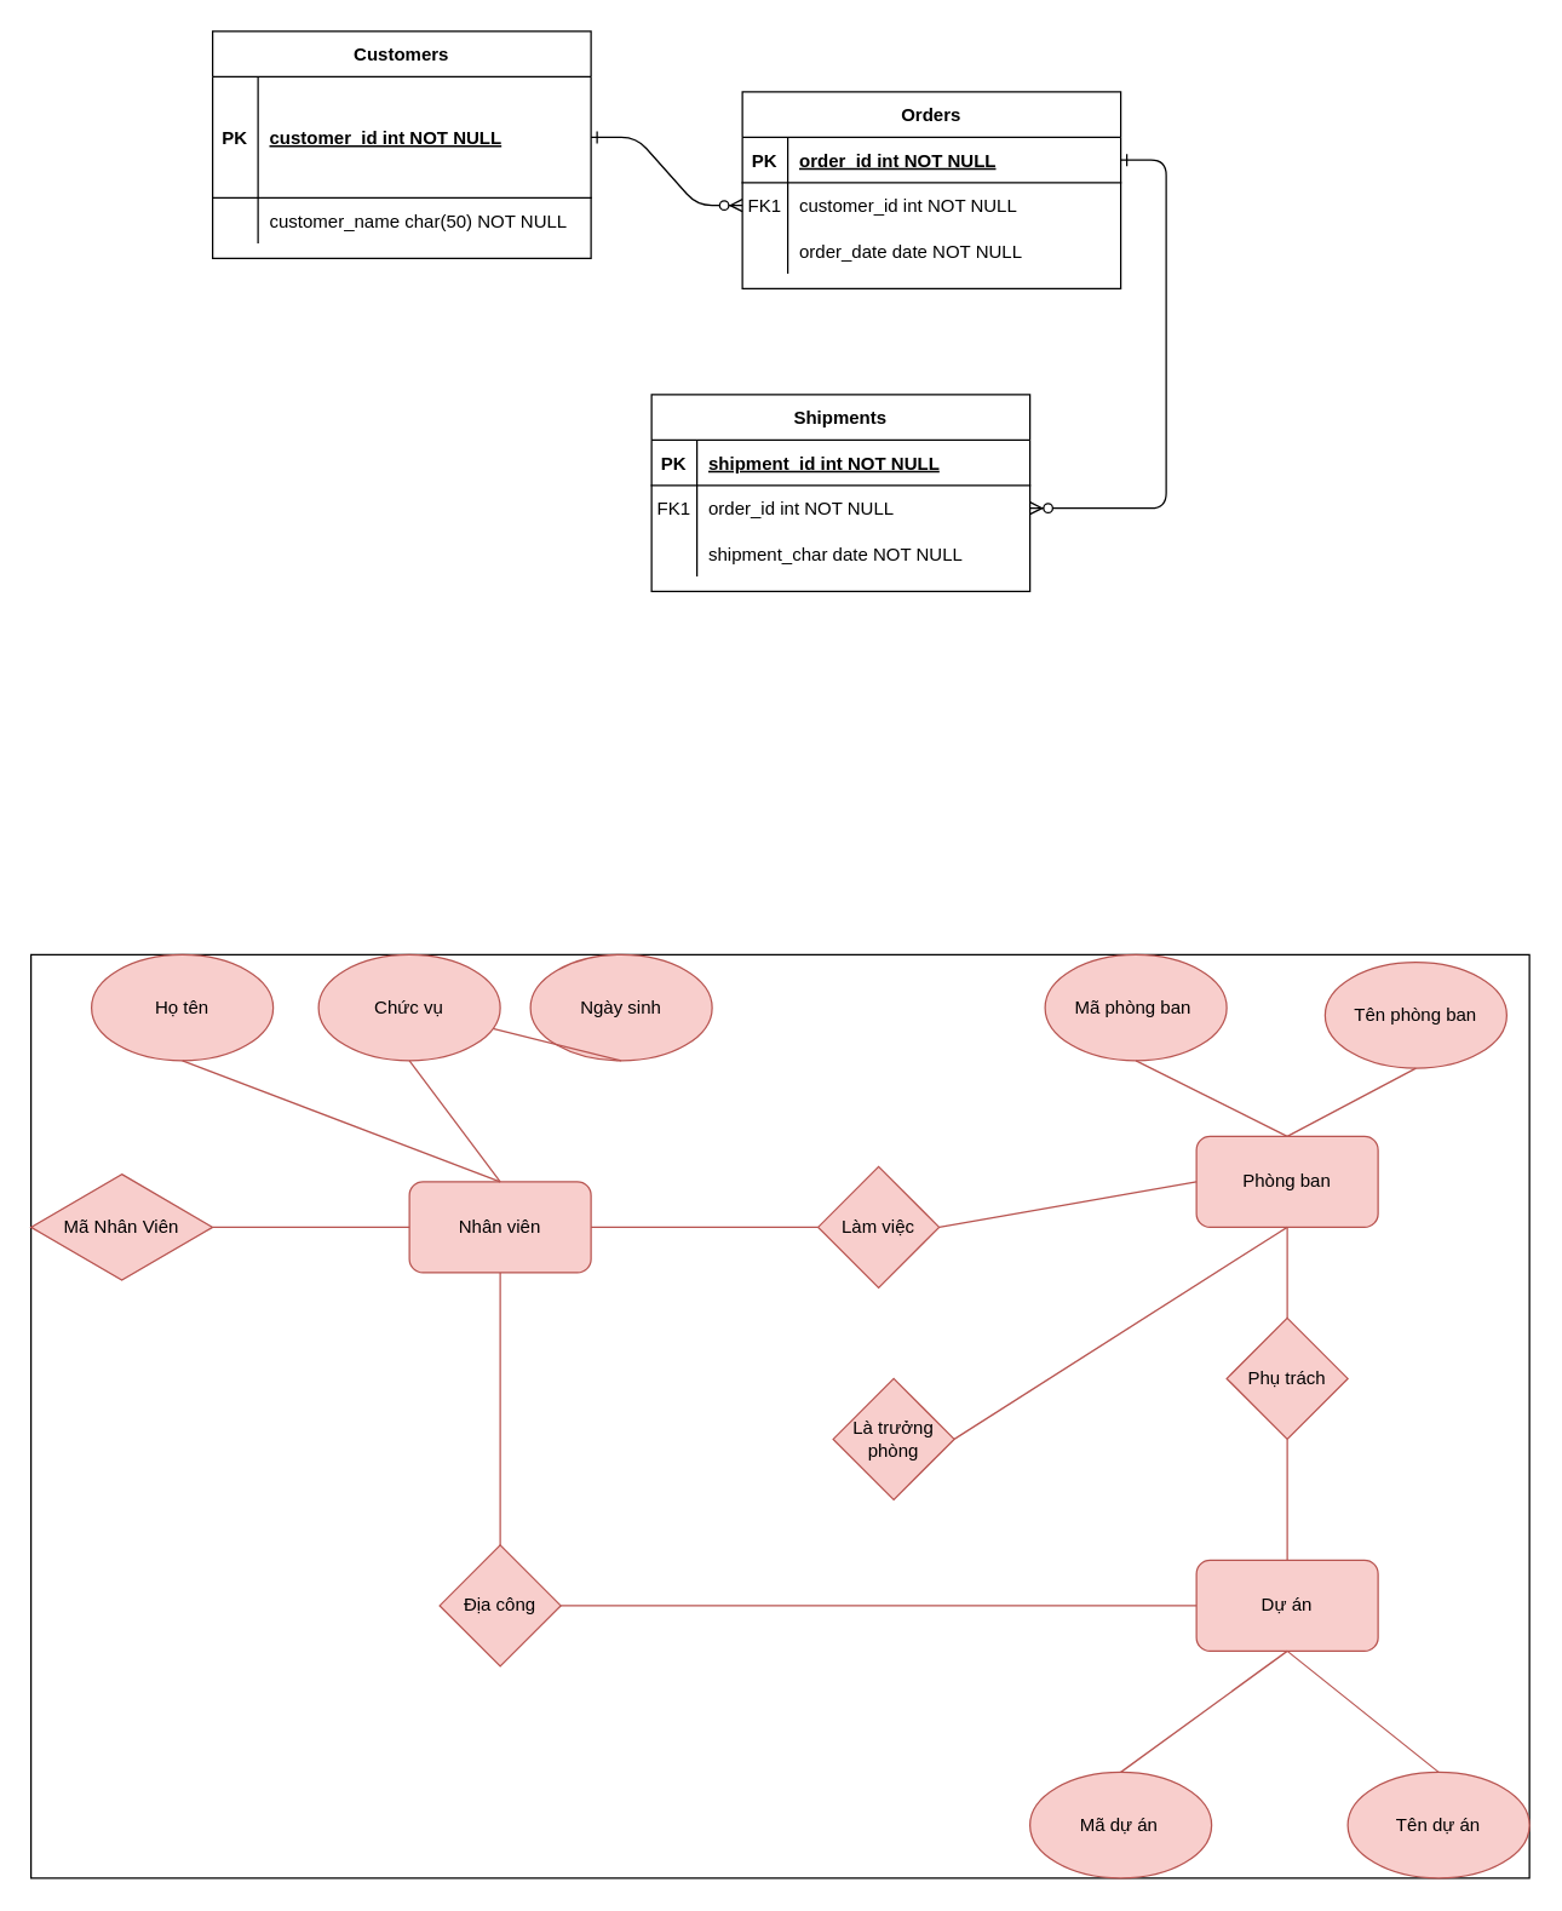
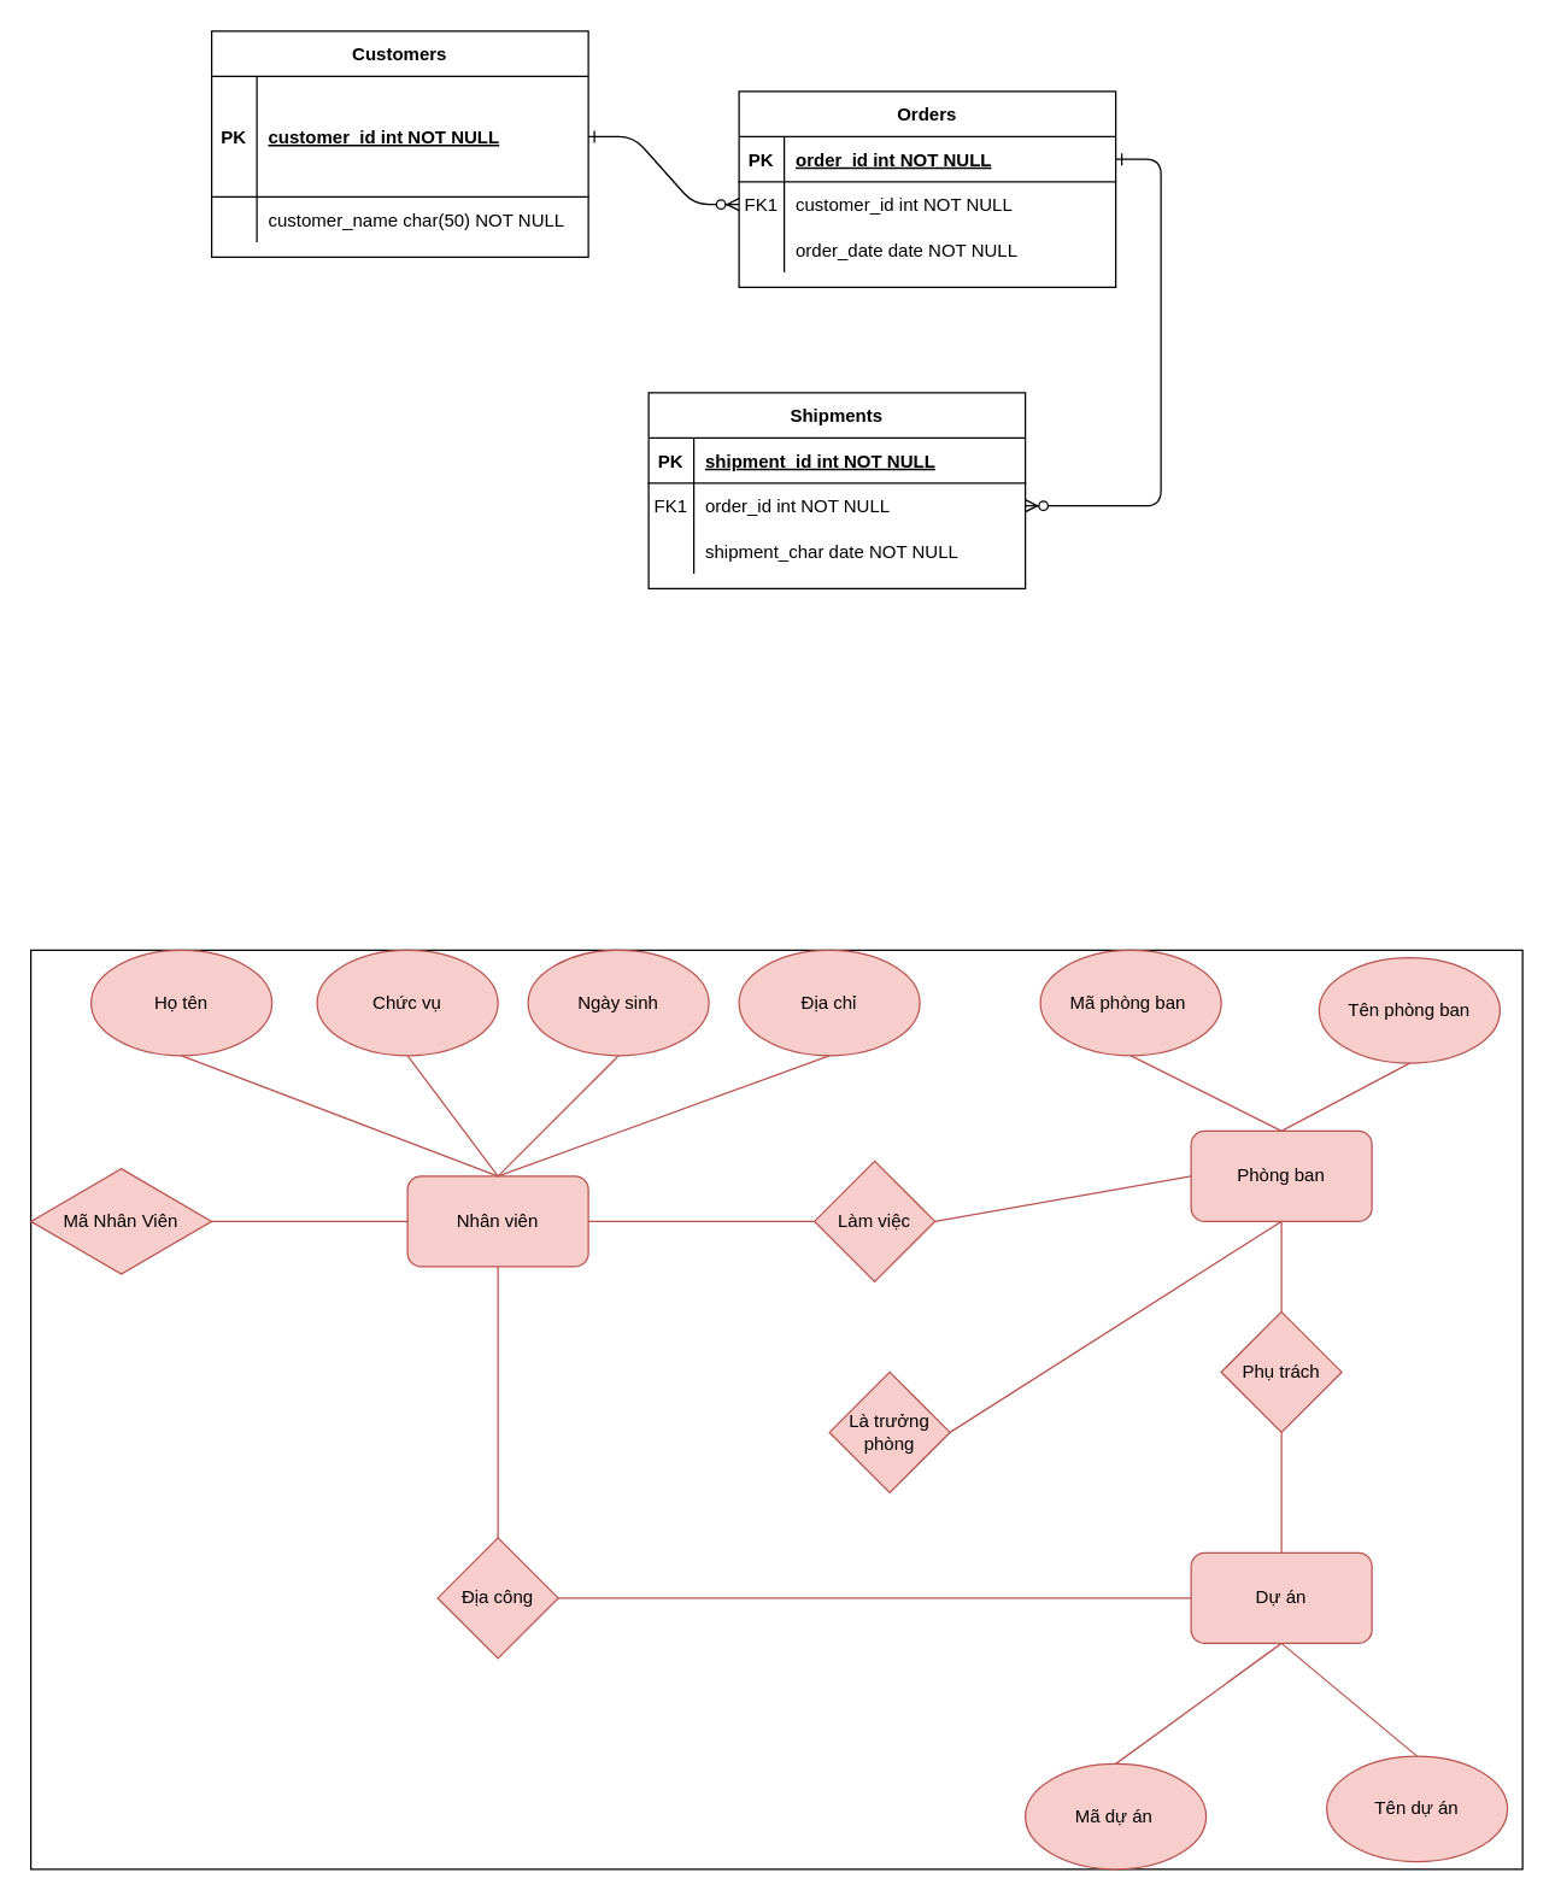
+ <mxCell id="39" value="Địa chỉ" style="ellipse;whiteSpace=wrap;html=1;fillColor=#f8cecc;strokeColor=#b85450;movable=1;resizable=1;rotatable=1;deletable=1;editable=1;locked=0;connectable=1;" vertex="1" parent="31"><mxGeometry x="470" width="120" height="70" as="geometry" /></mxCell>
- <mxCell id="44" value="" style="endArrow=none;html=1;rounded=0;exitX=0.5;exitY=1;exitDx=0;exitDy=0;fillColor=#f8cecc;strokeColor=#b85450;movable=1;resizable=1;rotatable=1;deletable=1;editable=1;locked=0;connectable=1;" edge="1" parent="31" source="40" target="38"><mxGeometry width="50" height="50" relative="1" as="geometry"><mxPoint x="120" y="90" as="sourcePoint" /><mxPoint x="330" y="170" as="targetPoint" /></mxGeometry></mxCell>
+ <mxCell id="44" value="" style="endArrow=none;html=1;rounded=0;entryX=0.5;entryY=0;entryDx=0;entryDy=0;exitX=0.5;exitY=1;exitDx=0;exitDy=0;fillColor=#f8cecc;strokeColor=#b85450;movable=1;resizable=1;rotatable=1;deletable=1;editable=1;locked=0;connectable=1;" edge="1" parent="31" source="40" target="32"><mxGeometry width="50" height="50" relative="1" as="geometry"><mxPoint x="120" y="90" as="sourcePoint" /><mxPoint x="330" y="170" as="targetPoint" /></mxGeometry></mxCell>
+ <mxCell id="43" value="" style="endArrow=none;html=1;rounded=0;entryX=0.5;entryY=0;entryDx=0;entryDy=0;exitX=0.5;exitY=1;exitDx=0;exitDy=0;fillColor=#f8cecc;strokeColor=#b85450;movable=1;resizable=1;rotatable=1;deletable=1;editable=1;locked=0;connectable=1;" edge="1" parent="31" source="39" target="32"><mxGeometry width="50" height="50" relative="1" as="geometry"><mxPoint x="110" y="80" as="sourcePoint" /><mxPoint x="320" y="160" as="targetPoint" /></mxGeometry></mxCell>
- <mxCell id="51" value="Tên dự án" style="ellipse;whiteSpace=wrap;html=1;fillColor=#f8cecc;strokeColor=#b85450;movable=1;resizable=1;rotatable=1;deletable=1;editable=1;locked=0;connectable=1;" vertex="1" parent="31"><mxGeometry x="870" y="540" width="120" height="70" as="geometry" /></mxCell>
+ <mxCell id="51" value="Tên dự án" style="ellipse;whiteSpace=wrap;html=1;fillColor=#f8cecc;strokeColor=#b85450;movable=1;resizable=1;rotatable=1;deletable=1;editable=1;locked=0;connectable=1;" vertex="1" parent="31"><mxGeometry x="860" y="535" width="120" height="70" as="geometry" /></mxCell>
